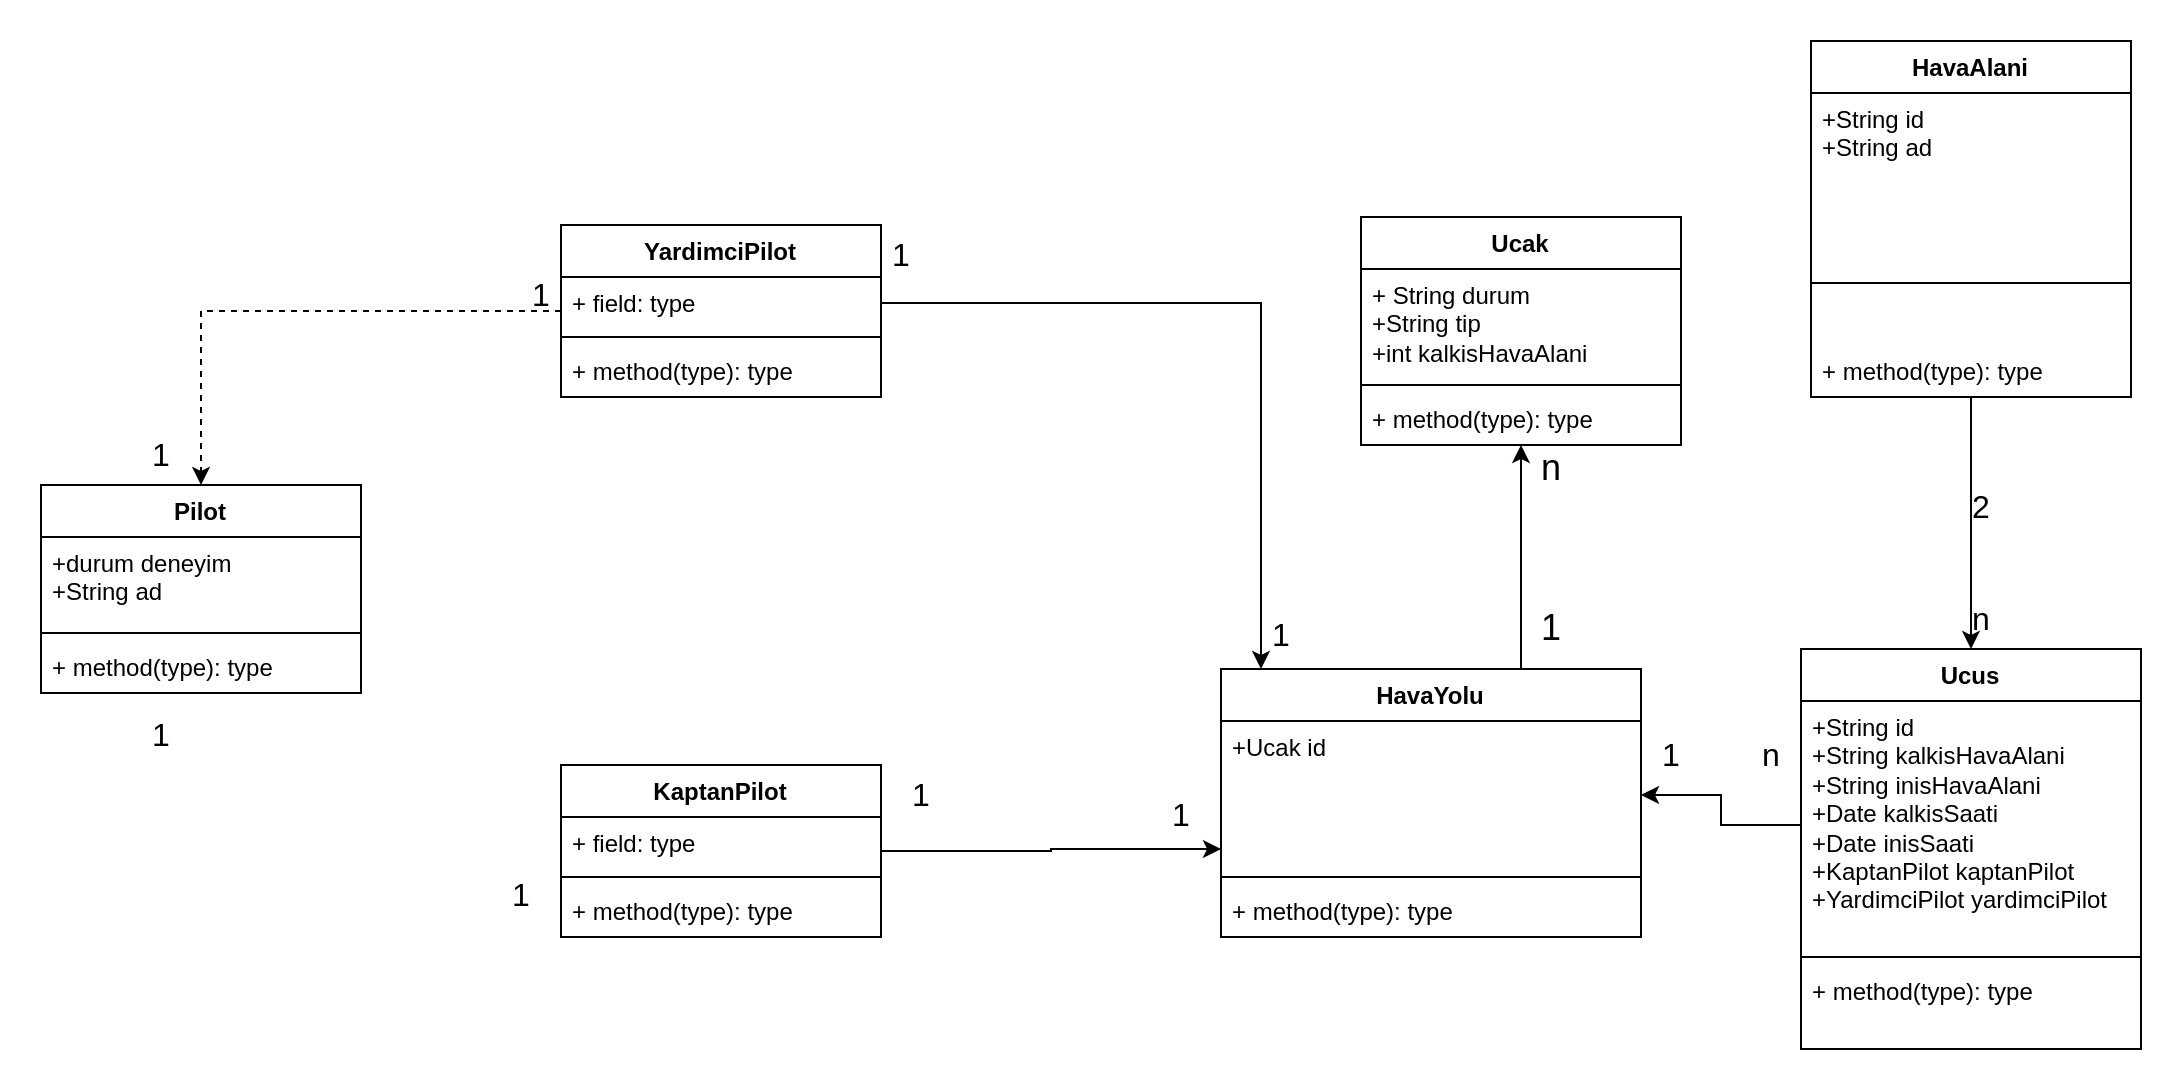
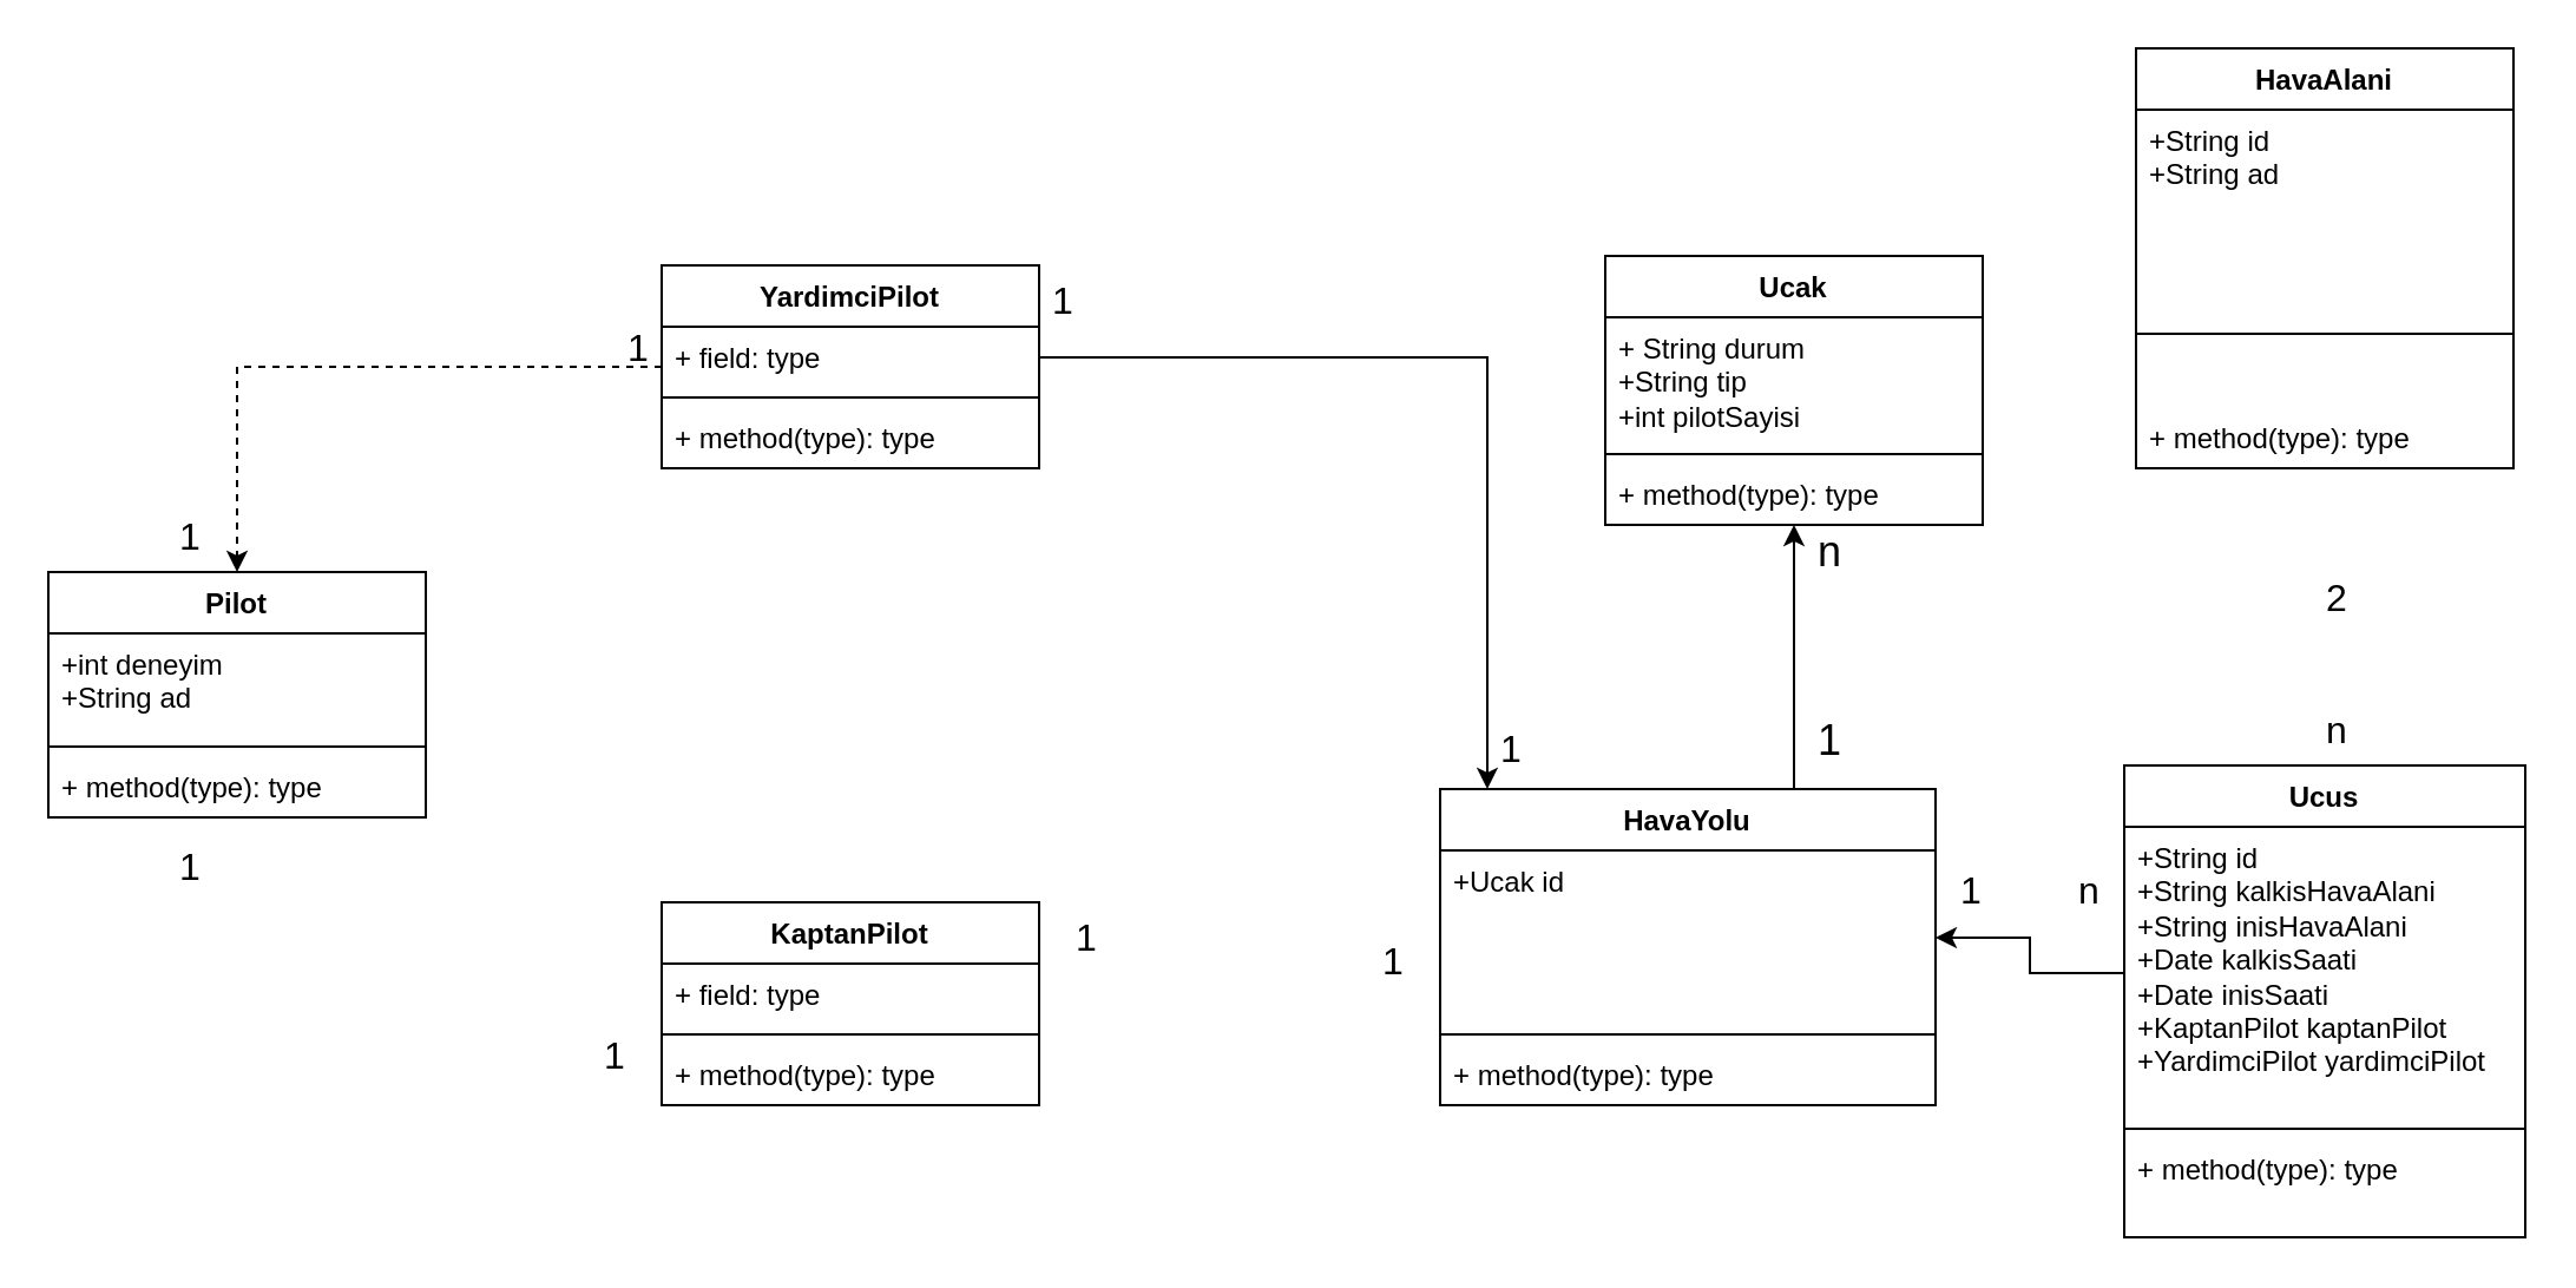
- <mxCell id="8" value="+ String durum&lt;br&gt;+String tip&lt;br&gt;+int kalkisHavaAlani" style="text;strokeColor=none;fillColor=none;align=left;verticalAlign=top;spacingLeft=4;spacingRight=4;overflow=hidden;rotatable=0;points=[[0,0.5],[1,0.5]];portConstraint=eastwest;whiteSpace=wrap;html=1;" vertex="1" parent="7"><mxGeometry y="26" width="160" height="54" as="geometry" /></mxCell>
+ <mxCell id="8" value="+ String durum&lt;br&gt;+String tip&lt;br&gt;+int pilotSayisi" style="text;strokeColor=none;fillColor=none;align=left;verticalAlign=top;spacingLeft=4;spacingRight=4;overflow=hidden;rotatable=0;points=[[0,0.5],[1,0.5]];portConstraint=eastwest;whiteSpace=wrap;html=1;" vertex="1" parent="7"><mxGeometry y="26" width="160" height="54" as="geometry" /></mxCell>
- <mxCell id="19" style="edgeStyle=orthogonalEdgeStyle;rounded=0;orthogonalLoop=1;jettySize=auto;html=1;entryX=0.5;entryY=0;entryDx=0;entryDy=0;" edge="1" parent="1" source="20" target="11"><mxGeometry relative="1" as="geometry" /></mxCell>
- <mxCell id="16" value="+durum deneyim&lt;br&gt;+String ad" style="text;strokeColor=none;fillColor=none;align=left;verticalAlign=top;spacingLeft=4;spacingRight=4;overflow=hidden;rotatable=0;points=[[0,0.5],[1,0.5]];portConstraint=eastwest;whiteSpace=wrap;html=1;" vertex="1" parent="15"><mxGeometry y="26" width="160" height="44" as="geometry" /></mxCell>
+ <mxCell id="16" value="+int deneyim&lt;br&gt;+String ad" style="text;strokeColor=none;fillColor=none;align=left;verticalAlign=top;spacingLeft=4;spacingRight=4;overflow=hidden;rotatable=0;points=[[0,0.5],[1,0.5]];portConstraint=eastwest;whiteSpace=wrap;html=1;" vertex="1" parent="15"><mxGeometry y="26" width="160" height="44" as="geometry" /></mxCell>
- <mxCell id="24" style="edgeStyle=orthogonalEdgeStyle;rounded=0;orthogonalLoop=1;jettySize=auto;html=1;" edge="1" parent="1" source="25" target="3"><mxGeometry relative="1" as="geometry"><Array as="points"><mxPoint x="525" y="425" /><mxPoint x="525" y="424" /></Array></mxGeometry></mxCell>
